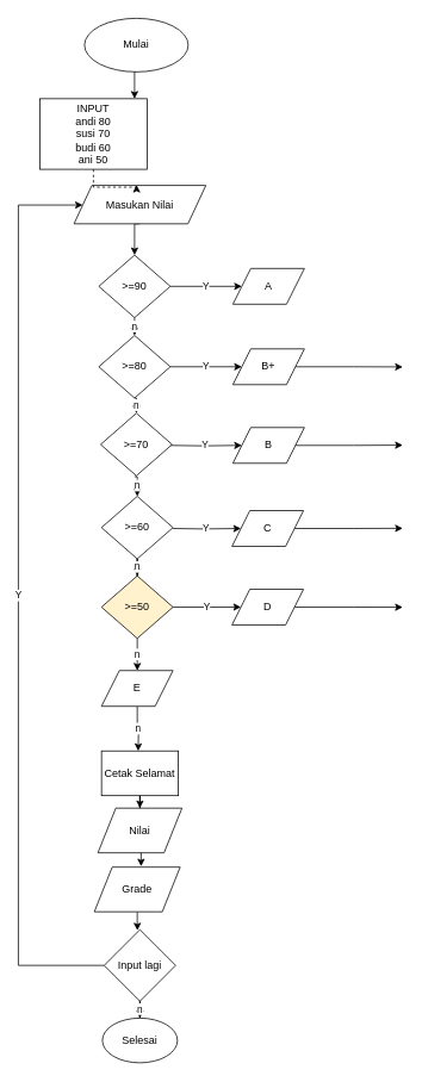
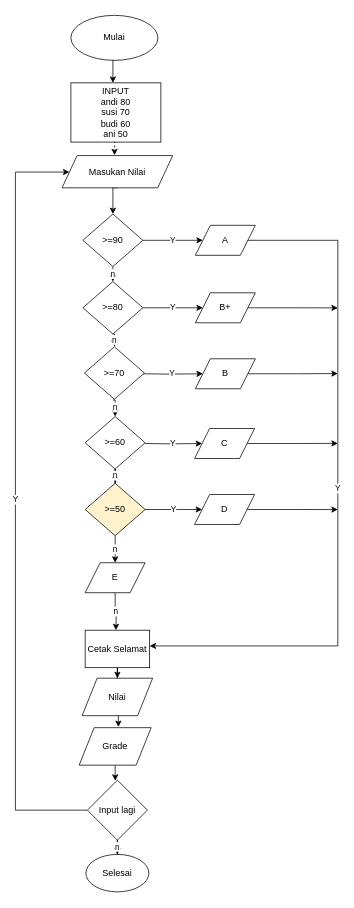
- <mxCell id="7" value="INPUT&lt;br&gt;andi 80&lt;br&gt;susi 70&lt;br&gt;budi 60&lt;br&gt;ani 50" style="rounded=0;whiteSpace=wrap;html=1;" vertex="1" parent="1"><mxGeometry x="44" y="110" width="120" height="79" as="geometry" /></mxCell>
+ <mxCell id="7" value="INPUT&lt;br&gt;andi 80&lt;br&gt;susi 70&lt;br&gt;budi 60&lt;br&gt;ani 50" style="rounded=0;whiteSpace=wrap;html=1;" vertex="1" parent="1"><mxGeometry x="94" y="110" width="120" height="79" as="geometry" /></mxCell>
+ <mxCell id="11" value="Y" style="edgeStyle=orthogonalEdgeStyle;rounded=0;orthogonalLoop=1;jettySize=auto;html=1;exitX=1;exitY=0.75;exitDx=0;exitDy=0;" edge="1" parent="1" source="12" target="36"><mxGeometry relative="1" as="geometry"><mxPoint x="191" y="860" as="targetPoint" /><Array as="points"><mxPoint x="327" y="320" /><mxPoint x="450" y="320" /><mxPoint x="450" y="861" /></Array></mxGeometry></mxCell>
